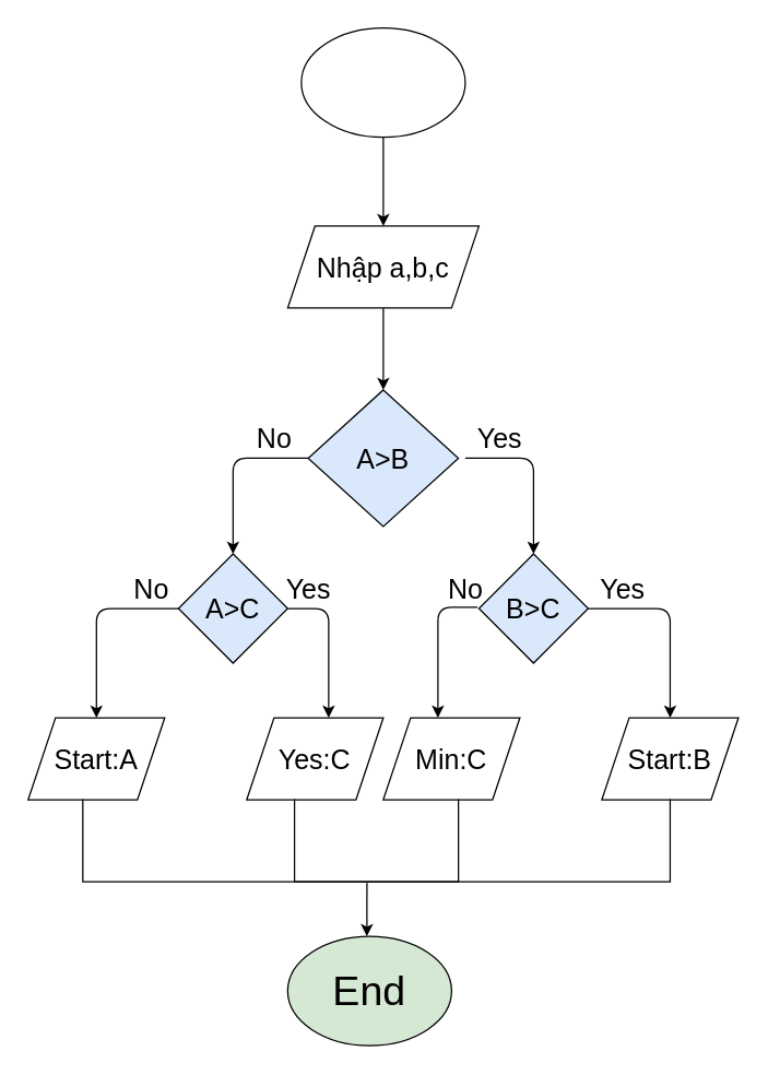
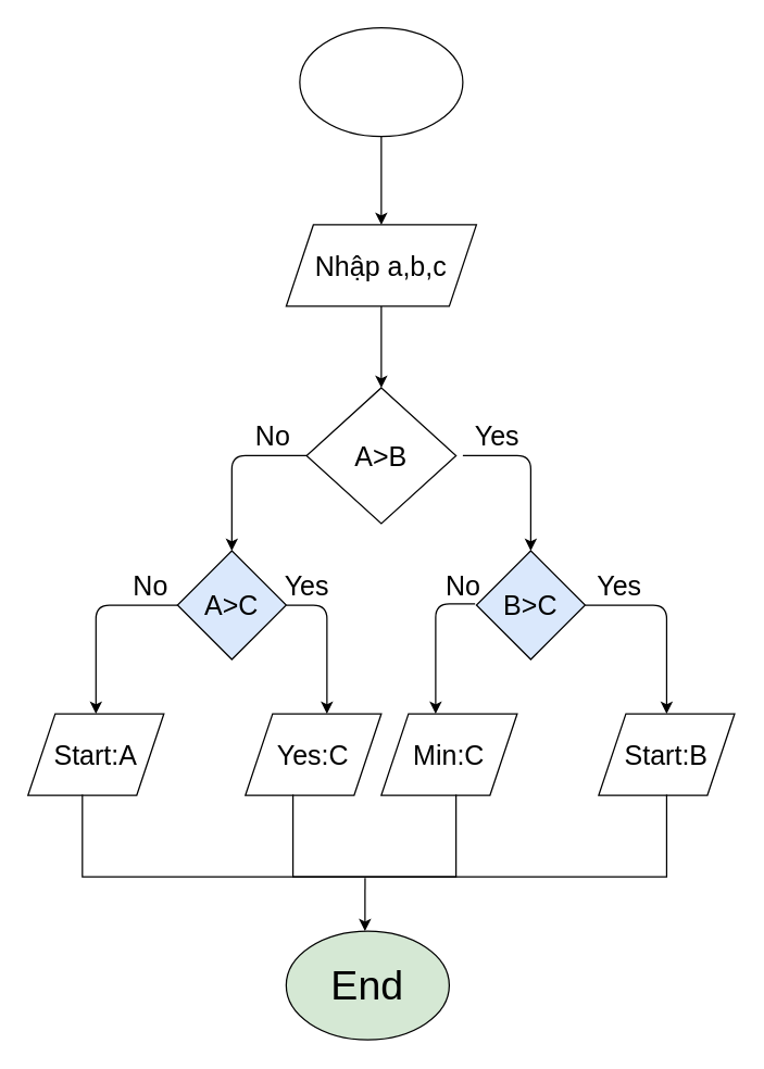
- <mxCell id="6" value="A&amp;gt;B" style="rhombus;whiteSpace=wrap;html=1;fontSize=20;fillColor=#dae8fc;" parent="1" vertex="1"><mxGeometry x="225" y="285" width="110" height="100" as="geometry" /></mxCell>
+ <mxCell id="6" value="A&amp;gt;B" style="rhombus;whiteSpace=wrap;html=1;fontSize=20;" parent="1" vertex="1"><mxGeometry x="225" y="285" width="110" height="100" as="geometry" /></mxCell>
